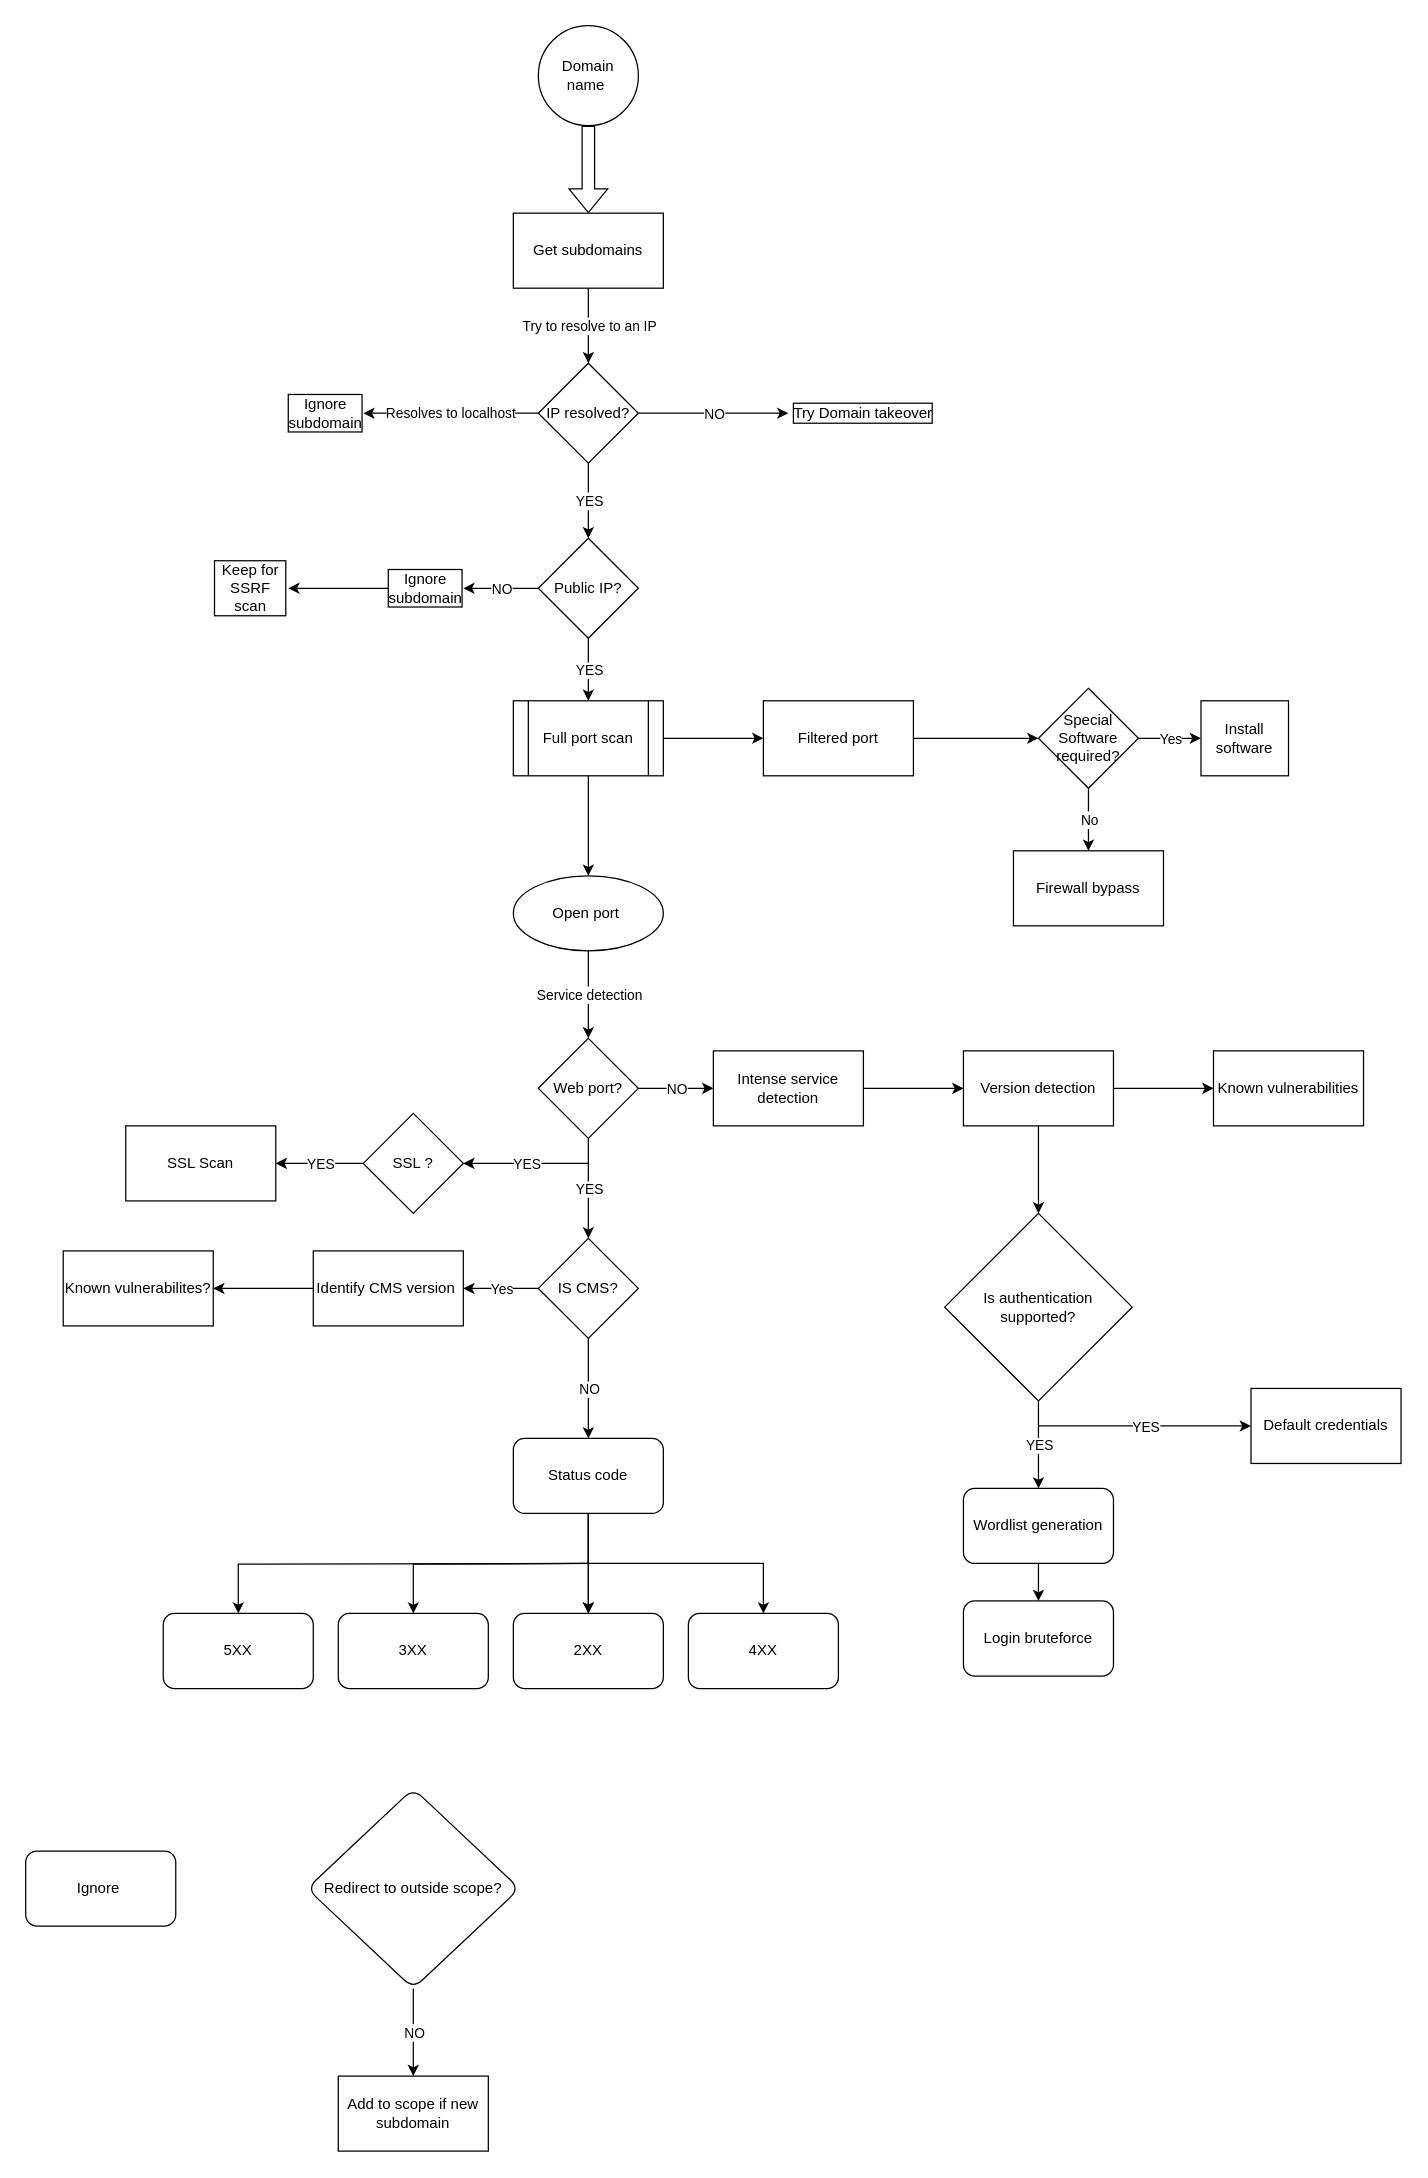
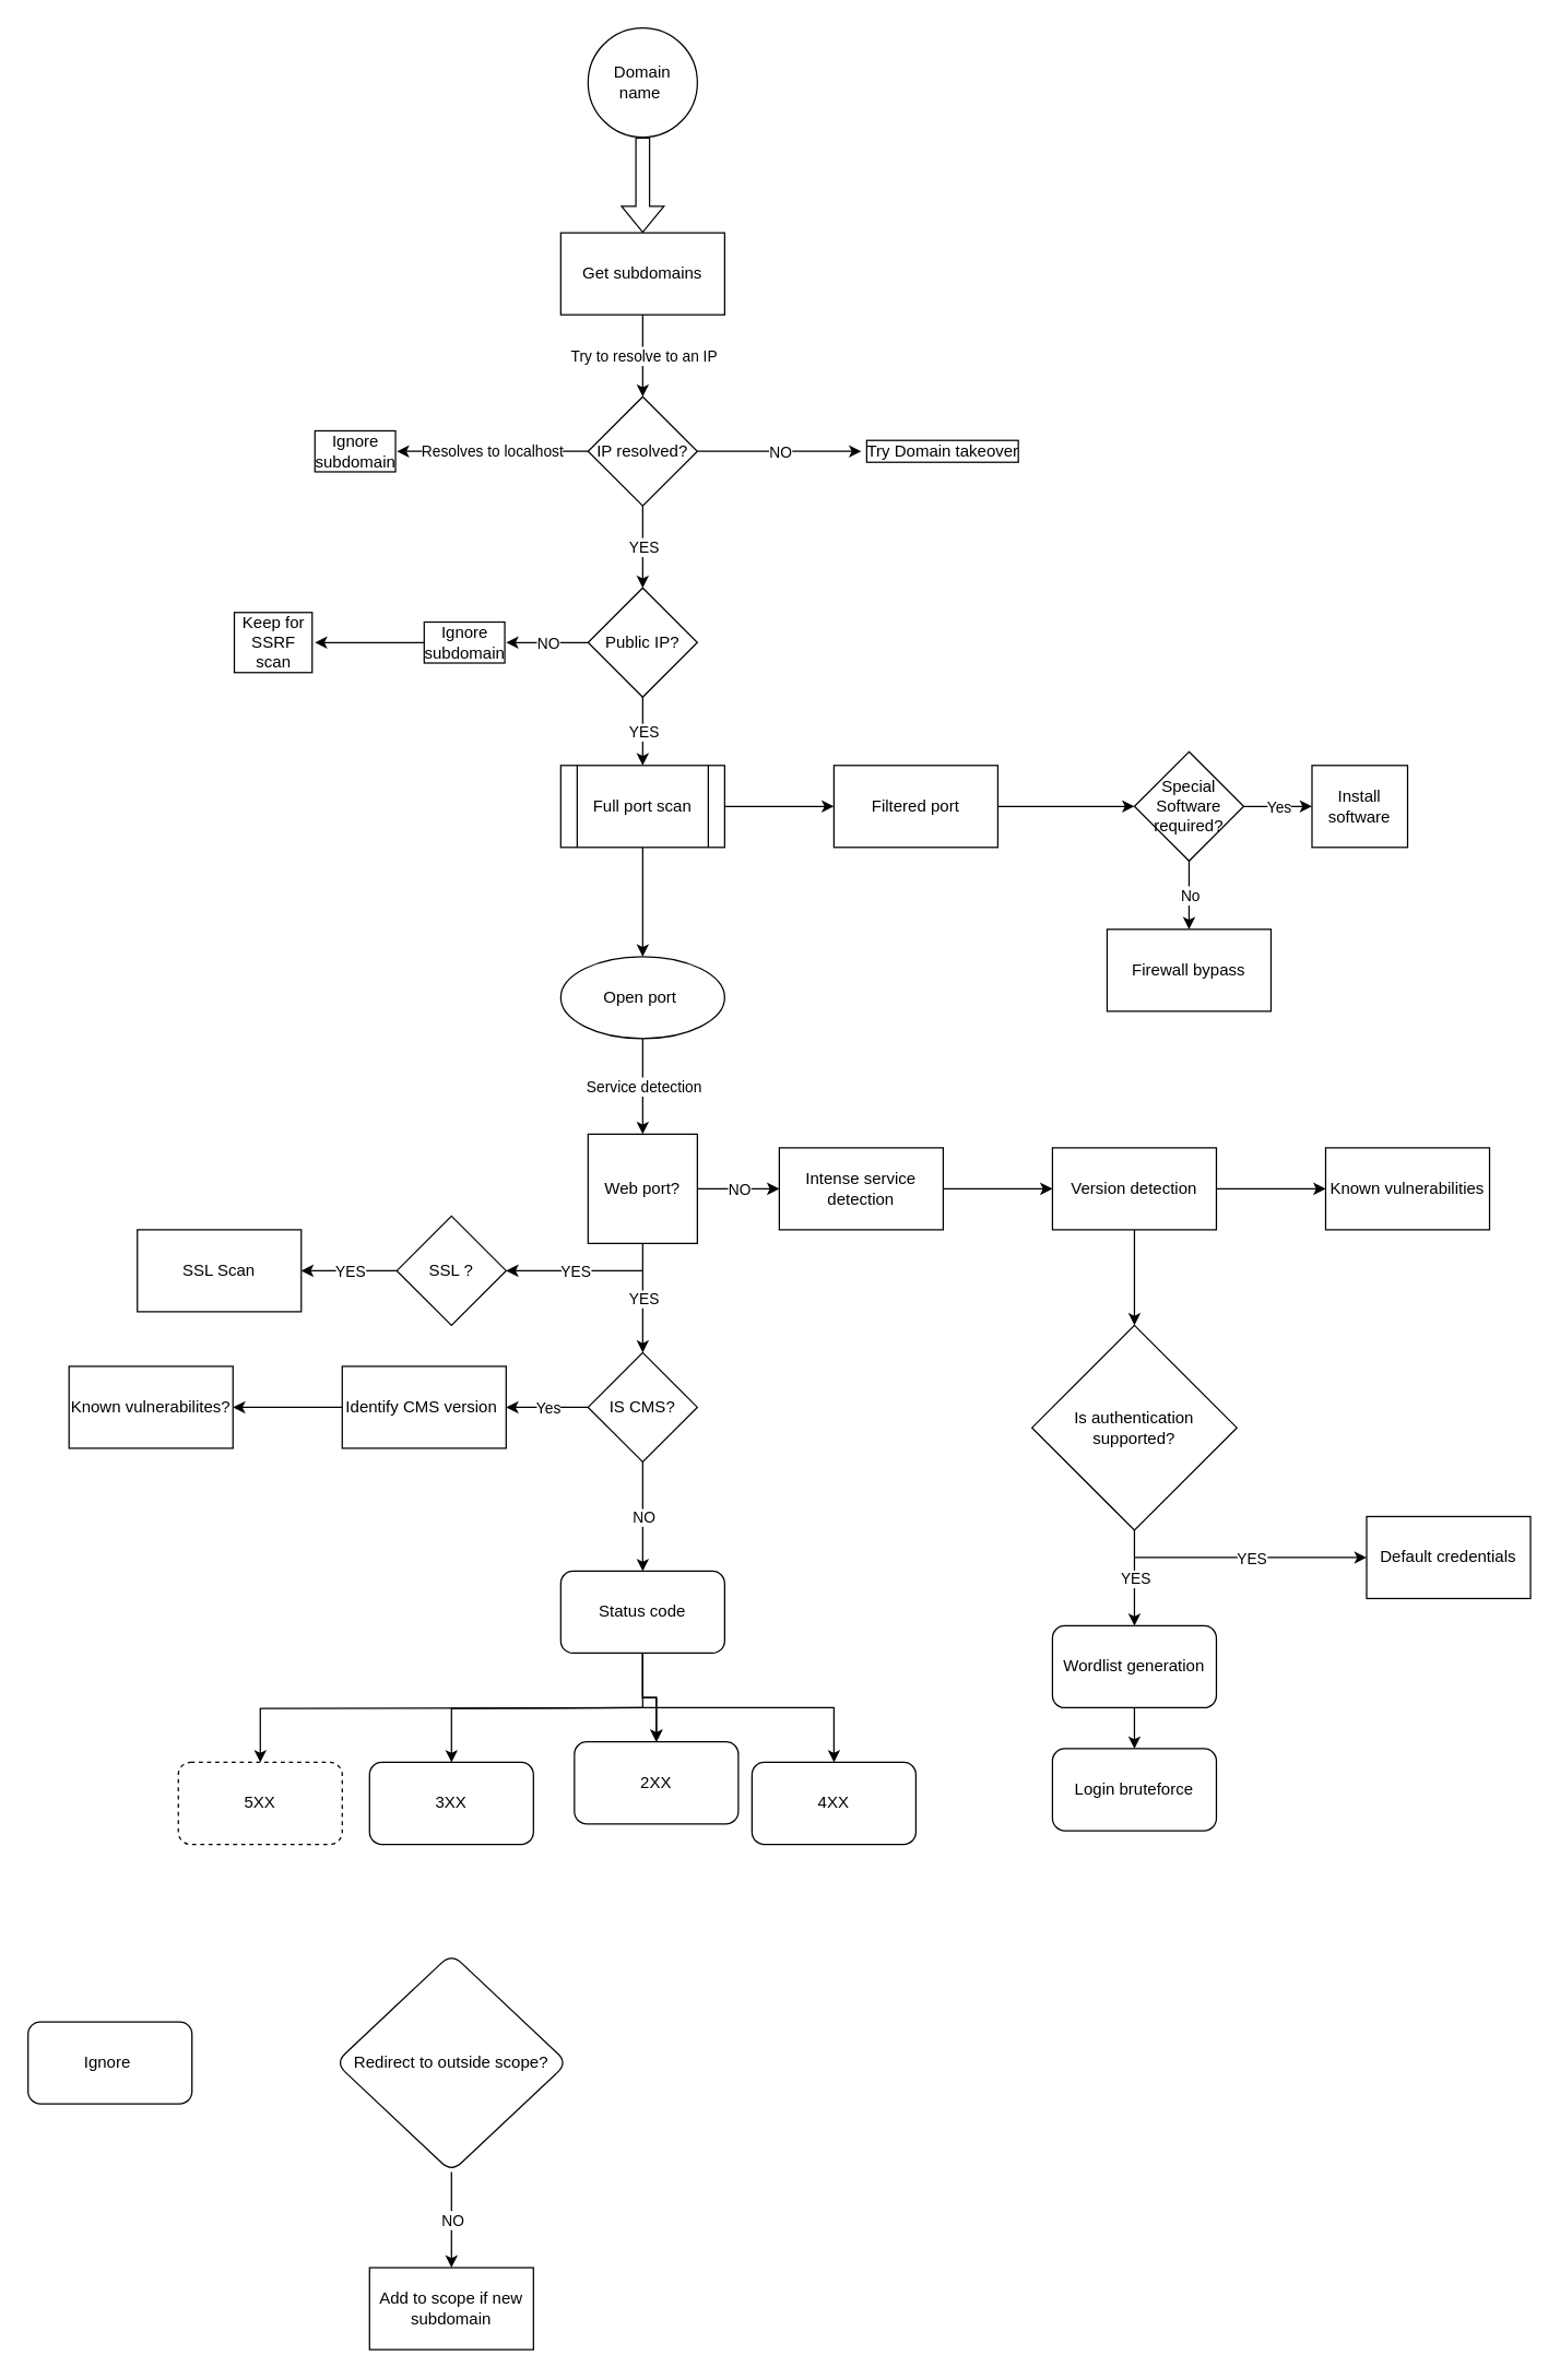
- <mxCell id="27" value="Web port?" style="rhombus;whiteSpace=wrap;html=1;labelBorderColor=none;" vertex="1" parent="1"><mxGeometry x="430" y="830" width="80" height="80" as="geometry" /></mxCell>
+ <mxCell id="27" value="Web port?" style="whiteSpace=wrap;html=1;labelBorderColor=none;rounded=0;" vertex="1" parent="1"><mxGeometry x="430" y="830" width="80" height="80" as="geometry" /></mxCell>
- <mxCell id="70" value="5XX" style="whiteSpace=wrap;html=1;rounded=1;labelBorderColor=none;" vertex="1" parent="1"><mxGeometry x="130" y="1290" width="120" height="60" as="geometry" /></mxCell>
+ <mxCell id="70" value="5XX" style="whiteSpace=wrap;html=1;rounded=1;labelBorderColor=none;dashed=1;" vertex="1" parent="1"><mxGeometry x="130" y="1290" width="120" height="60" as="geometry" /></mxCell>
- <mxCell id="67" value="2XX" style="whiteSpace=wrap;html=1;rounded=1;labelBorderColor=none;" vertex="1" parent="1"><mxGeometry x="410" y="1290" width="120" height="60" as="geometry" /></mxCell>
+ <mxCell id="67" value="2XX" style="whiteSpace=wrap;html=1;rounded=1;labelBorderColor=none;" vertex="1" parent="1"><mxGeometry x="420" y="1275" width="120" height="60" as="geometry" /></mxCell>
